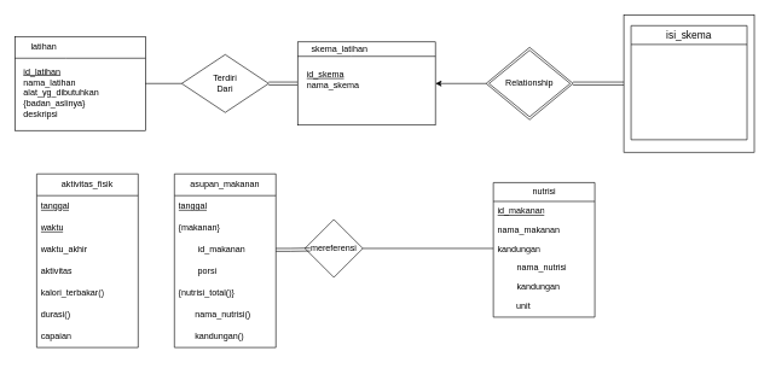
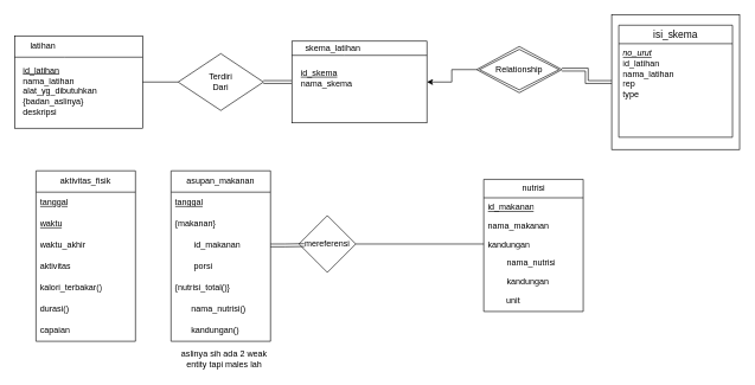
- <mxCell id="42" value="Relationship" style="shape=rhombus;double=1;perimeter=rhombusPerimeter;whiteSpace=wrap;html=1;align=center;" vertex="1" parent="1"><mxGeometry x="670" y="65" width="120" height="100" as="geometry" /></mxCell>
+ <mxCell id="42" value="Relationship" style="shape=rhombus;double=1;perimeter=rhombusPerimeter;whiteSpace=wrap;html=1;align=center;" vertex="1" parent="1"><mxGeometry x="670" y="65" width="120" height="65" as="geometry" /></mxCell>
+ <mxCell id="39" value="&lt;div&gt;&lt;span style=&quot;background-color: initial;&quot;&gt;&lt;u&gt;&lt;i&gt;no_urut&lt;/i&gt;&lt;/u&gt;&lt;/span&gt;&lt;/div&gt;&lt;div&gt;id_latihan&lt;br&gt;&lt;/div&gt;&lt;div&gt;nama_latihan&lt;br&gt;&lt;/div&gt;&lt;div&gt;rep&lt;/div&gt;&lt;div&gt;type&lt;/div&gt;" style="text;strokeColor=none;fillColor=none;spacingLeft=4;spacingRight=4;overflow=hidden;rotatable=0;points=[[0,0.5],[1,0.5]];portConstraint=eastwest;fontSize=12;whiteSpace=wrap;html=1;" vertex="1" parent="36"><mxGeometry x="10" y="41.003" width="160" height="131.733" as="geometry" /></mxCell>
+ <mxCell id="48" value="aslinya sih ada 2 weak entity tapi males lah" style="text;html=1;align=center;verticalAlign=middle;whiteSpace=wrap;rounded=0;" vertex="1" parent="1"><mxGeometry x="240" y="490" width="150" height="30" as="geometry" /></mxCell>
